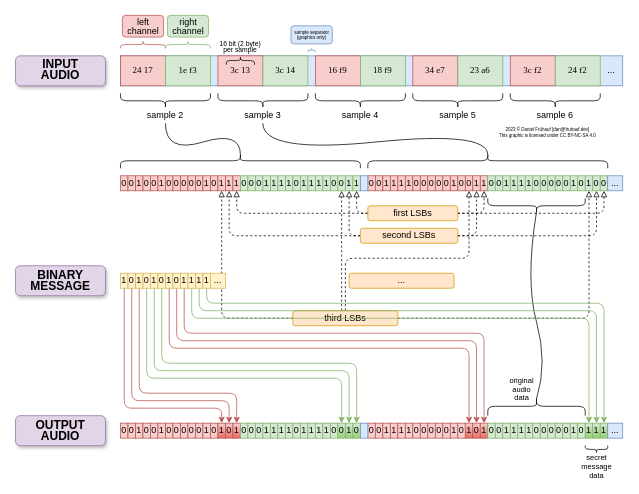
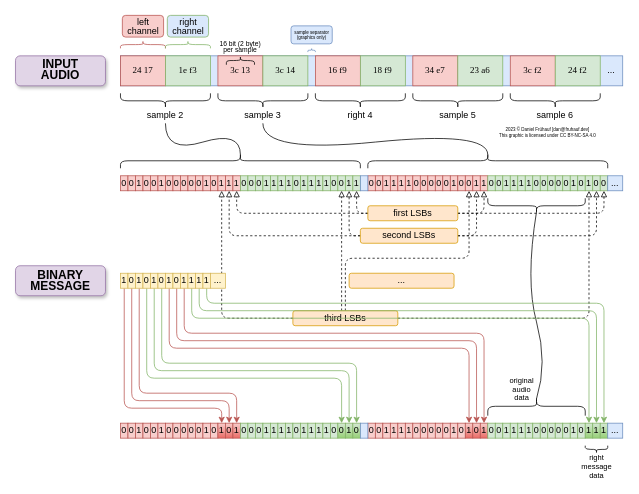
- <mxCell id="180" value="&lt;p style=&quot;line-height: 100%;&quot;&gt;right channel&lt;/p&gt;" style="rounded=1;whiteSpace=wrap;html=1;fillColor=#d5e8d4;strokeColor=#82b366;" parent="1" vertex="1"><mxGeometry x="222.5" y="20" width="55" height="29" as="geometry" /></mxCell>
+ <mxCell id="180" value="&lt;p style=&quot;line-height: 100%;&quot;&gt;right channel&lt;/p&gt;" style="rounded=1;whiteSpace=wrap;html=1;fillColor=#dae8fc;strokeColor=#82b366;" parent="1" vertex="1"><mxGeometry x="222.5" y="20" width="55" height="29" as="geometry" /></mxCell>
- <mxCell id="21" value="sample 4" style="text;html=1;strokeColor=none;fillColor=none;align=center;verticalAlign=middle;whiteSpace=wrap;rounded=0;" parent="1" vertex="1"><mxGeometry x="420" y="144" width="120" height="20" as="geometry" /></mxCell>
+ <mxCell id="21" value="right 4" style="text;html=1;strokeColor=none;fillColor=none;align=center;verticalAlign=middle;whiteSpace=wrap;rounded=0;" parent="1" vertex="1"><mxGeometry x="420" y="144" width="120" height="20" as="geometry" /></mxCell>
- <mxCell id="186" value="&lt;h1 style=&quot;line-height: 50%;&quot;&gt;&lt;b&gt;&lt;font style=&quot;font-size: 16px;&quot;&gt;OUTPUT AUDIO&lt;/font&gt;&lt;/b&gt;&lt;/h1&gt;" style="rounded=1;whiteSpace=wrap;html=1;fillColor=#e1d5e7;strokeColor=#9673a6;spacingBottom=5;shadow=1;" vertex="1" parent="1"><mxGeometry x="20" y="554" width="120" height="40" as="geometry" /></mxCell>
- <mxCell id="219" value="&lt;p style=&quot;line-height: 90%;&quot;&gt;&lt;font style=&quot;font-size: 10px;&quot;&gt;secret message data&lt;/font&gt;&lt;/p&gt;" style="text;html=1;strokeColor=none;fillColor=none;align=center;verticalAlign=middle;whiteSpace=wrap;rounded=0;" vertex="1" parent="1"><mxGeometry x="774.5" y="606.5" width="41" height="30" as="geometry" /></mxCell>
+ <mxCell id="219" value="&lt;p style=&quot;line-height: 90%;&quot;&gt;&lt;font style=&quot;font-size: 10px;&quot;&gt;right message data&lt;/font&gt;&lt;/p&gt;" style="text;html=1;strokeColor=none;fillColor=none;align=center;verticalAlign=middle;whiteSpace=wrap;rounded=0;" vertex="1" parent="1"><mxGeometry x="774.5" y="606.5" width="41" height="30" as="geometry" /></mxCell>
